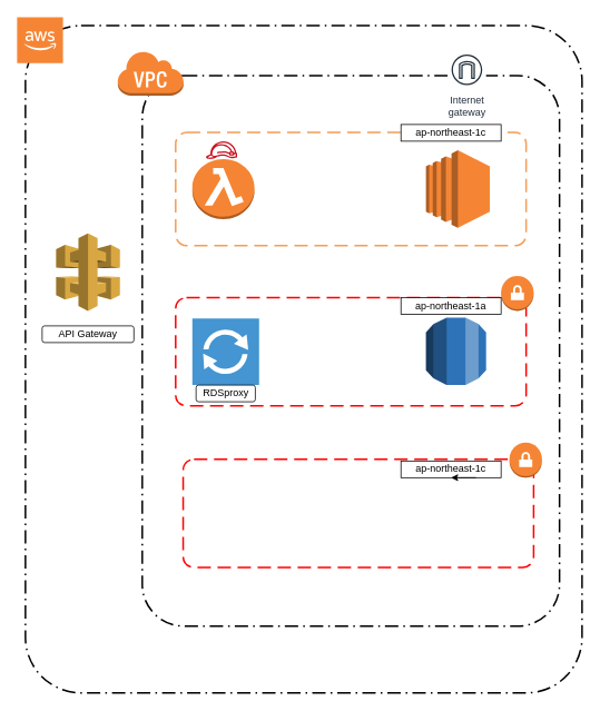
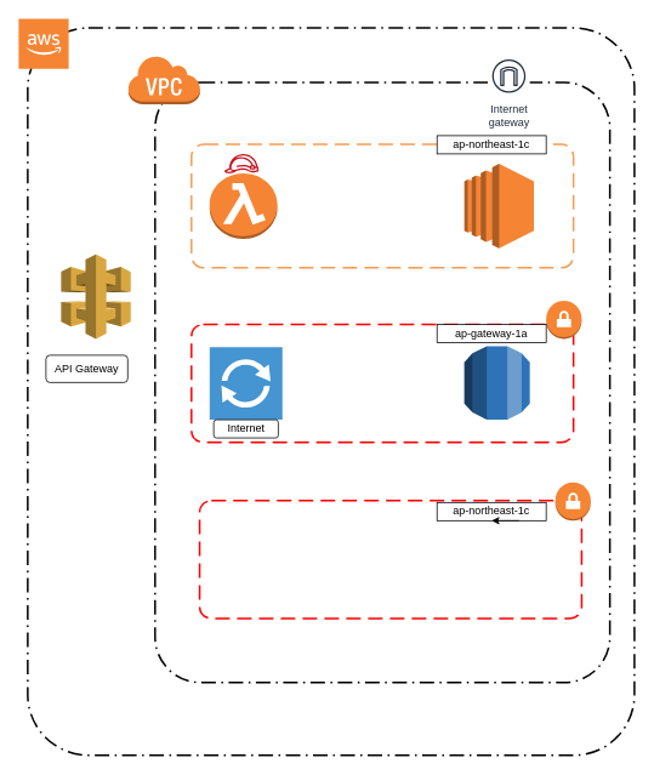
- <mxCell id="21" value="ap-northeast-1a" style="rounded=0;whiteSpace=wrap;html=1;" vertex="1" parent="1"><mxGeometry x="480" y="356.25" width="120" height="20" as="geometry" /></mxCell>
+ <mxCell id="21" value="ap-gateway-1a" style="rounded=0;whiteSpace=wrap;html=1;" vertex="1" parent="1"><mxGeometry x="480" y="356.25" width="120" height="20" as="geometry" /></mxCell>
- <mxCell id="15" value="API Gateway" style="rounded=1;whiteSpace=wrap;html=1;" parent="1" vertex="1"><mxGeometry x="50" y="390" width="110" height="20" as="geometry" /></mxCell>
+ <mxCell id="15" value="API Gateway" style="rounded=1;whiteSpace=wrap;html=1;" parent="1" vertex="1"><mxGeometry x="50" y="390" width="90" height="30" as="geometry" /></mxCell>
- <mxCell id="14" value="RDSproxy" style="rounded=1;whiteSpace=wrap;html=1;" parent="1" vertex="1"><mxGeometry x="234.5" y="461" width="71" height="20" as="geometry" /></mxCell>
+ <mxCell id="14" value="Internet" style="rounded=1;whiteSpace=wrap;html=1;" parent="1" vertex="1"><mxGeometry x="234.5" y="461" width="71" height="20" as="geometry" /></mxCell>
